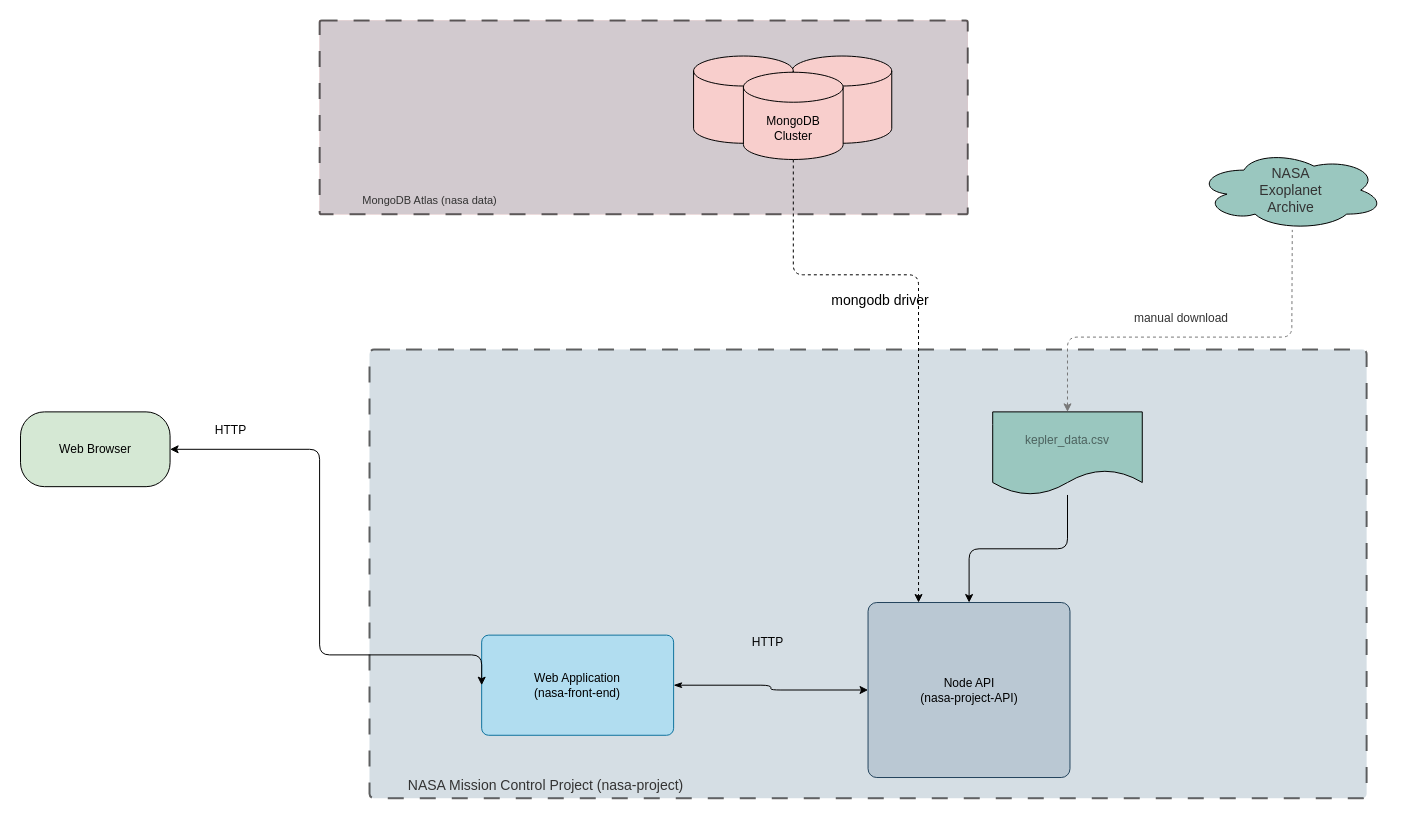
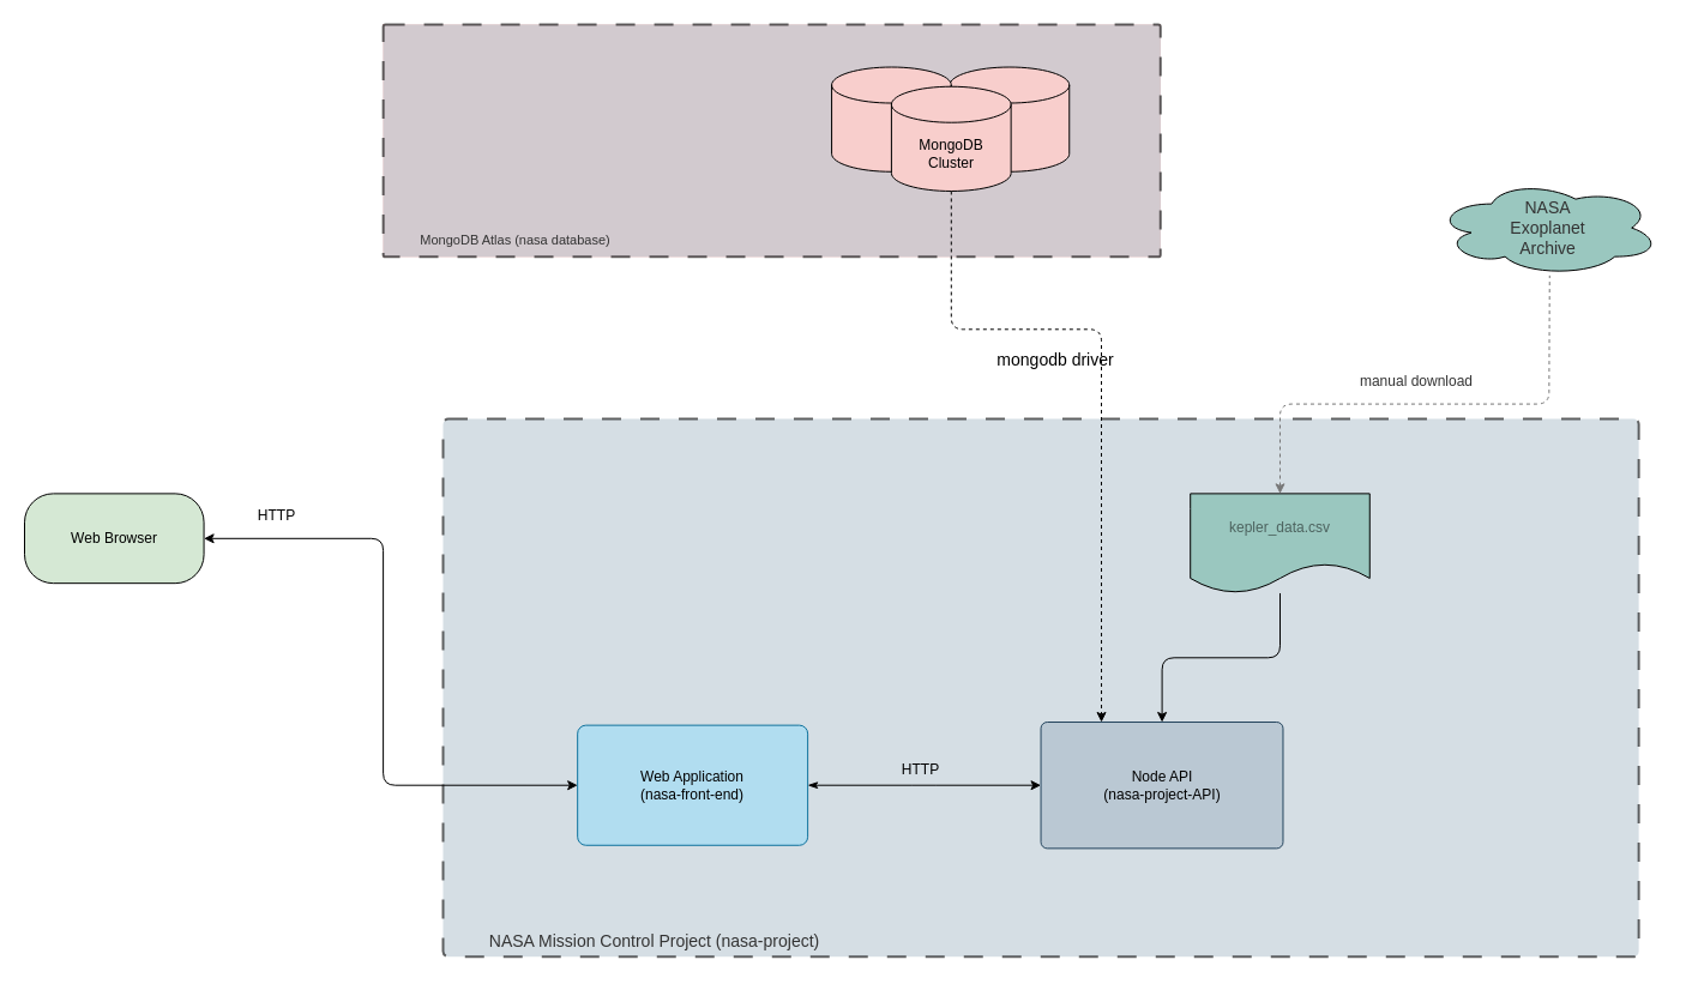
- <mxCell id="18" value="MongoDB Atlas (nasa data)" style="text;html=1;strokeColor=none;fillColor=none;align=center;verticalAlign=middle;whiteSpace=wrap;rounded=1;fontSize=11;fontColor=#333333;" vertex="1" parent="16"><mxGeometry x="7.106" y="174.188" width="207.075" height="12.464" as="geometry" /></mxCell>
+ <mxCell id="18" value="MongoDB Atlas (nasa database)" style="text;html=1;strokeColor=none;fillColor=none;align=center;verticalAlign=middle;whiteSpace=wrap;rounded=1;fontSize=11;fontColor=#333333;" vertex="1" parent="16"><mxGeometry x="7.106" y="174.188" width="207.075" height="12.464" as="geometry" /></mxCell>
- <mxCell id="3" value="Web Application&lt;br&gt;(nasa-front-end)" style="rounded=1;whiteSpace=wrap;html=1;fillColor=#b1ddf0;strokeColor=#10739e;arcSize=7;" parent="1" vertex="1"><mxGeometry x="481.174" y="634.635" width="191.948" height="100.15" as="geometry" /></mxCell>
+ <mxCell id="3" value="Web Application&lt;br&gt;(nasa-front-end)" style="rounded=1;whiteSpace=wrap;html=1;fillColor=#b1ddf0;strokeColor=#10739e;arcSize=7;" parent="1" vertex="1"><mxGeometry x="481.174" y="604.635" width="191.948" height="100.15" as="geometry" /></mxCell>
- <mxCell id="4" value="Node API&lt;br&gt;(nasa-project-API)" style="rounded=1;whiteSpace=wrap;html=1;fillColor=#bac8d3;strokeColor=#23445d;arcSize=5;" parent="1" vertex="1"><mxGeometry x="867.563" y="602.03" width="201.92" height="175" as="geometry" /></mxCell>
+ <mxCell id="4" value="Node API&lt;br&gt;(nasa-project-API)" style="rounded=1;whiteSpace=wrap;html=1;fillColor=#bac8d3;strokeColor=#23445d;arcSize=5;" parent="1" vertex="1"><mxGeometry x="867.563" y="602.03" width="201.92" height="105.348" as="geometry" /></mxCell>
